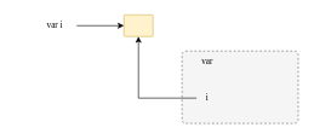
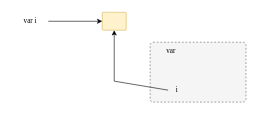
- <mxCell id="3" value="var i" style="text;html=1;strokeColor=none;fillColor=none;align=center;verticalAlign=middle;whiteSpace=wrap;rounded=0;fontFamily=SF Mono;" vertex="1" parent="1"><mxGeometry x="45" y="20" width="60" height="30" as="geometry" /></mxCell>
+ <mxCell id="3" value="var i" style="text;html=1;strokeColor=none;fillColor=none;align=center;verticalAlign=middle;whiteSpace=wrap;rounded=0;fontFamily=SF Mono;" vertex="1" parent="1"><mxGeometry x="20" y="20" width="60" height="30" as="geometry" /></mxCell>
- <mxCell id="7" value="i" style="text;html=1;strokeColor=none;fillColor=none;align=center;verticalAlign=middle;whiteSpace=wrap;rounded=0;fontFamily=SF Mono;" vertex="1" parent="1"><mxGeometry x="270" y="120" width="30" height="30" as="geometry" /></mxCell>
+ <mxCell id="7" value="i" style="text;html=1;strokeColor=none;fillColor=none;align=center;verticalAlign=middle;whiteSpace=wrap;rounded=0;fontFamily=SF Mono;" vertex="1" parent="1"><mxGeometry x="280" y="135" width="30" height="30" as="geometry" /></mxCell>
